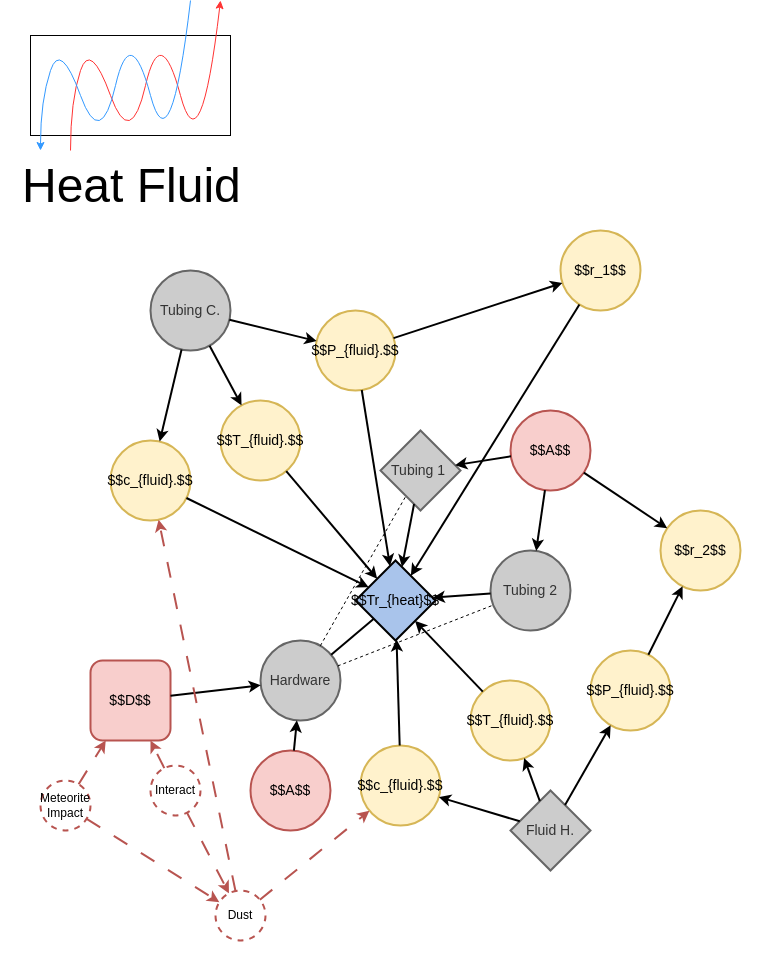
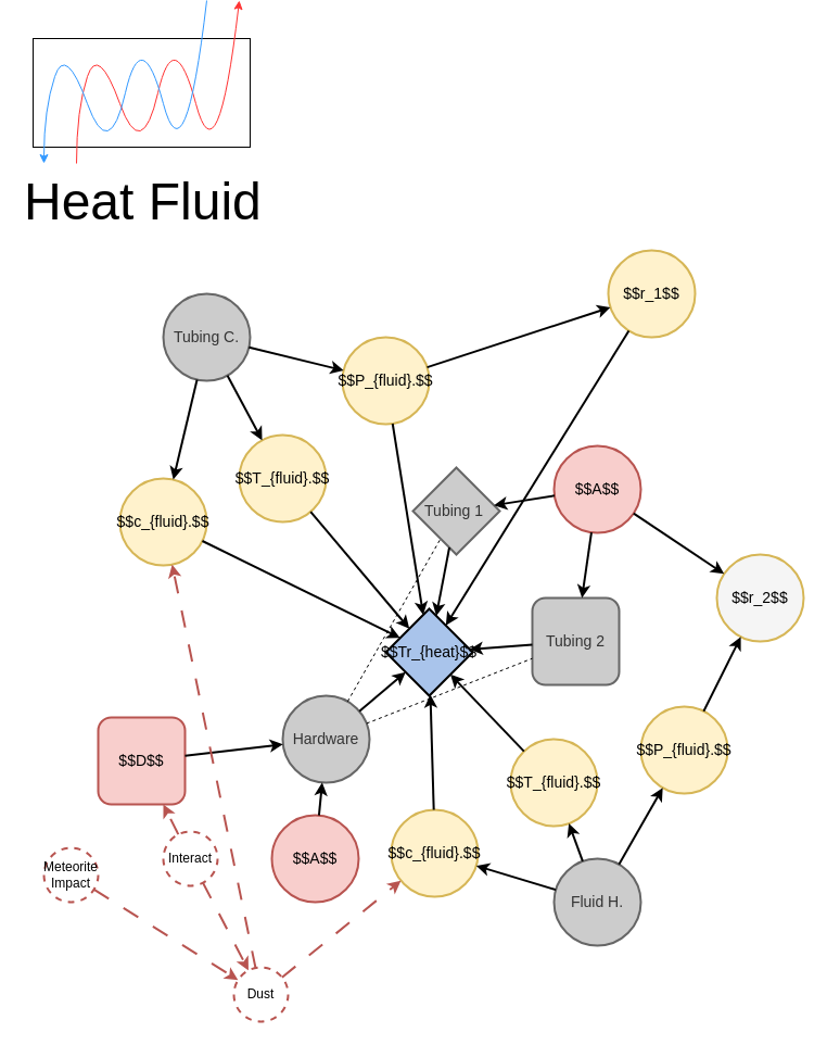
- <mxCell id="31" value="&lt;font style=&quot;font-size: 14px;&quot;&gt;$$r_2$$&lt;/font&gt;" style="ellipse;whiteSpace=wrap;html=1;aspect=fixed;strokeWidth=2;strokeColor=#d6b656;fillColor=#fff2cc;direction=south;rotation=0;" parent="1" vertex="1"><mxGeometry x="660" y="510" width="80" height="80" as="geometry" /></mxCell>
+ <mxCell id="31" value="&lt;font style=&quot;font-size: 14px;&quot;&gt;$$r_2$$&lt;/font&gt;" style="ellipse;whiteSpace=wrap;html=1;aspect=fixed;strokeWidth=2;strokeColor=#d6b656;fillColor=#f5f5f5;direction=south;rotation=0;" parent="1" vertex="1"><mxGeometry x="660" y="510" width="80" height="80" as="geometry" /></mxCell>
- <mxCell id="5" value="&lt;span style=&quot;font-size: 14px;&quot;&gt;Tubing 2&lt;/span&gt;" style="ellipse;whiteSpace=wrap;html=1;aspect=fixed;fillColor=#CCCCCC;strokeColor=#666666;strokeWidth=2;fontColor=#333333;" parent="1" vertex="1"><mxGeometry x="490" y="550" width="80" height="80" as="geometry" /></mxCell>
+ <mxCell id="5" value="&lt;span style=&quot;font-size: 14px;&quot;&gt;Tubing 2&lt;/span&gt;" style="whiteSpace=wrap;html=1;aspect=fixed;fillColor=#CCCCCC;strokeColor=#666666;strokeWidth=2;fontColor=#333333;rounded=1;" parent="1" vertex="1"><mxGeometry x="490" y="550" width="80" height="80" as="geometry" /></mxCell>
- <mxCell id="8" value="" style="endArrow=none;html=1;rounded=0;strokeWidth=2;" parent="1" source="2" target="6" edge="1"><mxGeometry width="50" height="50" relative="1" as="geometry"><mxPoint x="400" y="750" as="sourcePoint" /><mxPoint x="400" y="640" as="targetPoint" /></mxGeometry></mxCell>
+ <mxCell id="8" value="" style="endArrow=classic;html=1;rounded=0;strokeWidth=2;" parent="1" source="2" target="6" edge="1"><mxGeometry width="50" height="50" relative="1" as="geometry"><mxPoint x="400" y="750" as="sourcePoint" /><mxPoint x="400" y="640" as="targetPoint" /></mxGeometry></mxCell>
- <mxCell id="19" value="" style="endArrow=classic;html=1;rounded=0;strokeColor=#B85450;dashed=1;dashPattern=8 8;strokeWidth=2;" parent="1" source="17" target="15" edge="1"><mxGeometry width="50" height="50" relative="1" as="geometry"><mxPoint x="580" y="1390" as="sourcePoint" /><mxPoint x="580" y="1340" as="targetPoint" /></mxGeometry></mxCell>
- <mxCell id="22" value="&lt;span style=&quot;font-size: 14px;&quot;&gt;Fluid H.&lt;/span&gt;" style="rhombus;whiteSpace=wrap;html=1;aspect=fixed;fillColor=#CCCCCC;strokeColor=#666666;strokeWidth=2;fontColor=#333333;" parent="1" vertex="1"><mxGeometry x="510" y="790" width="80" height="80" as="geometry" /></mxCell>
+ <mxCell id="22" value="&lt;span style=&quot;font-size: 14px;&quot;&gt;Fluid H.&lt;/span&gt;" style="ellipse;whiteSpace=wrap;html=1;aspect=fixed;fillColor=#CCCCCC;strokeColor=#666666;strokeWidth=2;fontColor=#333333;" parent="1" vertex="1"><mxGeometry x="510" y="790" width="80" height="80" as="geometry" /></mxCell>
